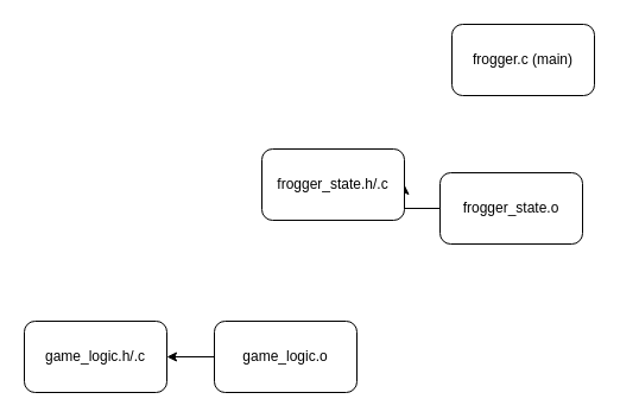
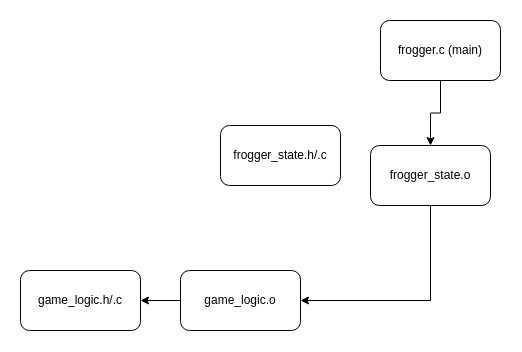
+ <mxCell id="2" style="edgeStyle=orthogonalEdgeStyle;rounded=0;orthogonalLoop=1;jettySize=auto;html=1;exitX=0.5;exitY=1;exitDx=0;exitDy=0;entryX=0.5;entryY=0;entryDx=0;entryDy=0;" edge="1" parent="1" source="3" target="9"><mxGeometry relative="1" as="geometry" /></mxCell>
- <mxCell id="8" style="edgeStyle=orthogonalEdgeStyle;rounded=0;orthogonalLoop=1;jettySize=auto;html=1;exitX=0;exitY=0.5;exitDx=0;exitDy=0;entryX=1;entryY=0.5;entryDx=0;entryDy=0;" edge="1" parent="1" source="9" target="10"><mxGeometry relative="1" as="geometry" /></mxCell>
+ <mxCell id="7" style="edgeStyle=orthogonalEdgeStyle;rounded=0;orthogonalLoop=1;jettySize=auto;html=1;exitX=0.5;exitY=1;exitDx=0;exitDy=0;entryX=1;entryY=0.5;entryDx=0;entryDy=0;" edge="1" parent="1" source="9" target="5"><mxGeometry relative="1" as="geometry" /></mxCell>
